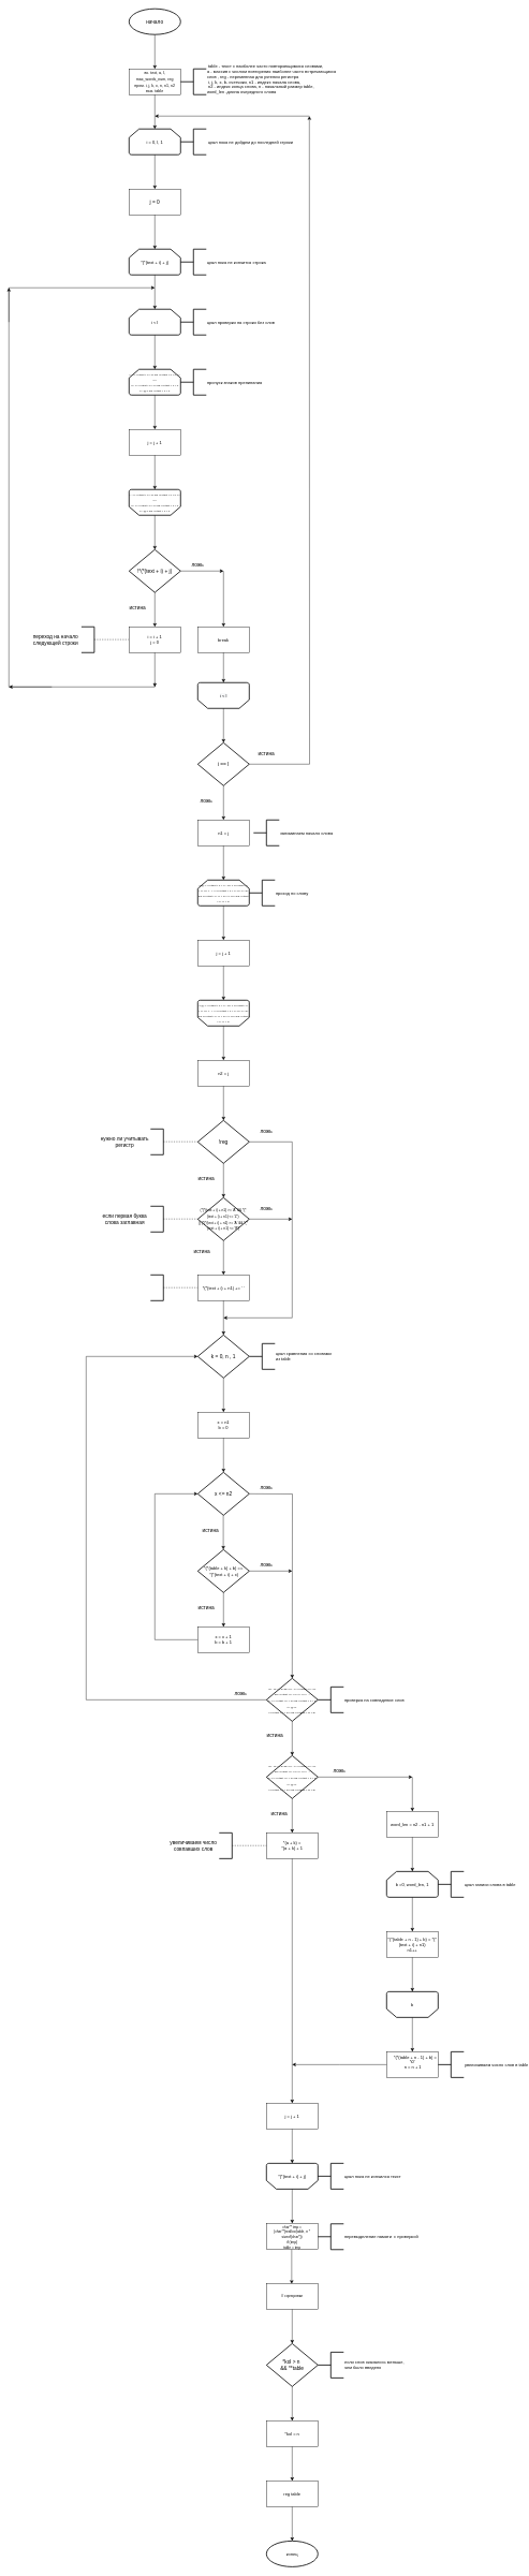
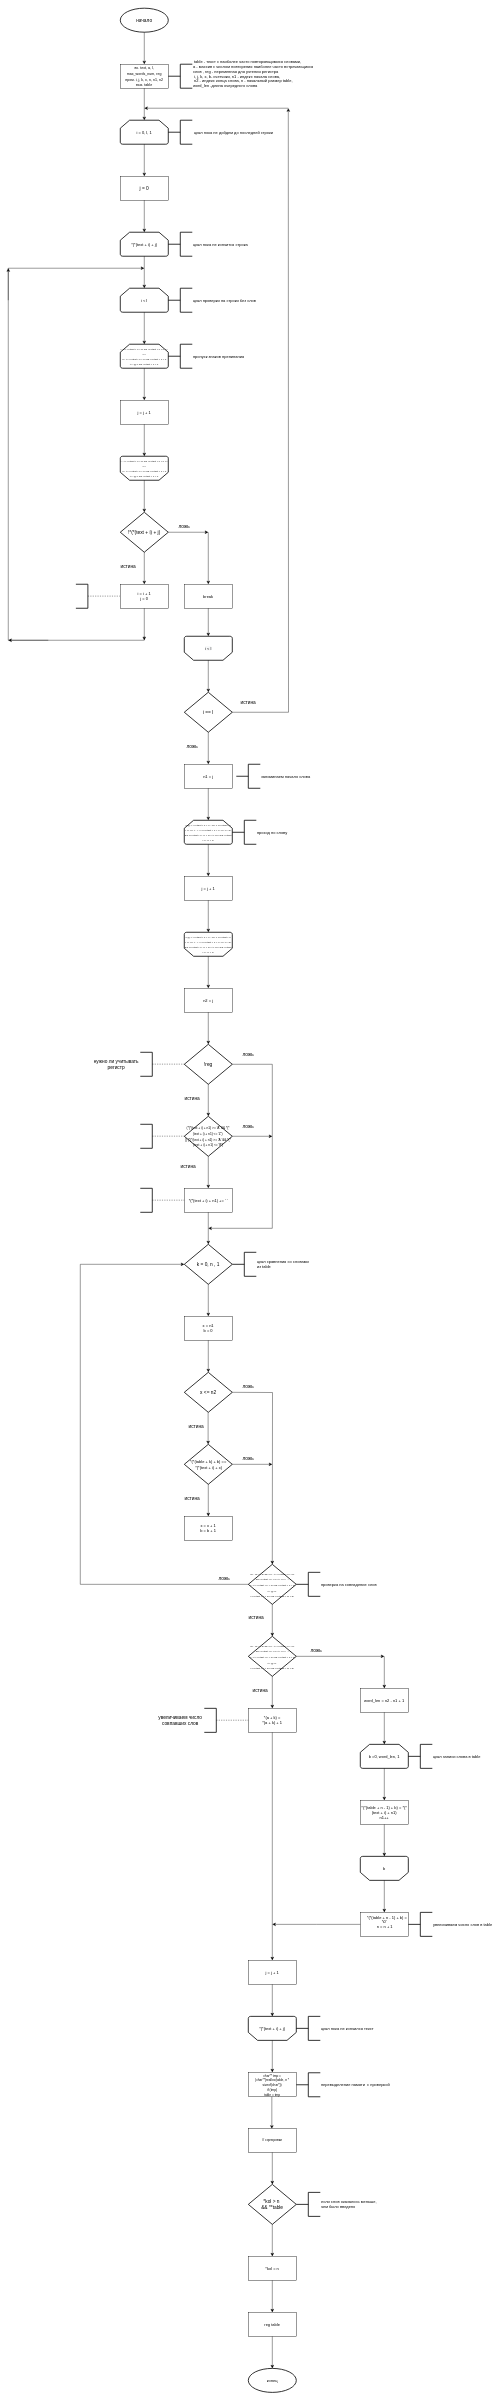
- <mxCell id="33" value="переход на начало следующей строки" style="text;html=1;strokeColor=none;fillColor=none;align=center;verticalAlign=middle;whiteSpace=wrap;rounded=0;fontSize=12;" parent="1" vertex="1"><mxGeometry x="69" y="1460" width="120" height="60" as="geometry" /></mxCell>
- <mxCell id="67" value="если первая буква слова заглавная" style="text;html=1;strokeColor=none;fillColor=none;align=center;verticalAlign=middle;whiteSpace=wrap;rounded=0;fontSize=12;" parent="1" vertex="1"><mxGeometry x="230" y="2810" width="120" height="60" as="geometry" /></mxCell>
- <mxCell id="92" value="" style="edgeStyle=orthogonalEdgeStyle;rounded=0;orthogonalLoop=1;jettySize=auto;html=1;fontSize=12;exitX=0;exitY=0.5;exitDx=0;exitDy=0;entryX=0;entryY=0.5;entryDx=0;entryDy=0;entryPerimeter=0;" parent="1" source="88" target="93" edge="1"><mxGeometry relative="1" as="geometry"><mxPoint x="460" y="3780" as="sourcePoint" /><mxPoint x="460" y="3470" as="targetPoint" /><Array as="points"><mxPoint x="360" y="3820" /><mxPoint x="360" y="3480" /></Array></mxGeometry></mxCell>
